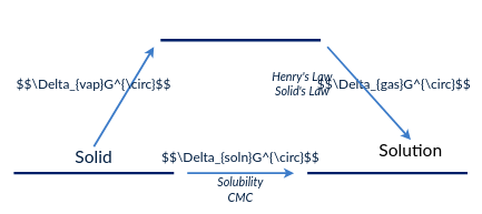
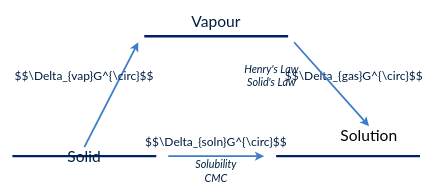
+ <mxCell id="7" value="&lt;font data-font-src=&quot;https://fonts.googleapis.com/css?family=Lato&quot; style=&quot;font-size: 26px;&quot; color=&quot;#011e41&quot;&gt;Vapour&lt;/font&gt;" style="text;html=1;align=center;verticalAlign=middle;whiteSpace=wrap;rounded=0;fontFamily=Lato;fontSource=https%3A%2F%2Ffonts.googleapis.com%2Fcss%3Ffamily%3DLato;fontSize=26;" vertex="1" parent="1"><mxGeometry x="330" y="20" width="60" height="30" as="geometry" /></mxCell>
- <mxCell id="11" value="&lt;div style=&quot;font-size: 26px;&quot;&gt;Solid&lt;/div&gt;" style="text;html=1;align=center;verticalAlign=middle;whiteSpace=wrap;rounded=0;fontFamily=Lato;fontSource=https%3A%2F%2Ffonts.googleapis.com%2Fcss%3Ffamily%3DLato;fontSize=26;fontColor=#011E41;" vertex="1" parent="1"><mxGeometry x="110" y="220" width="60" height="30" as="geometry" /></mxCell>
+ <mxCell id="11" value="&lt;div style=&quot;font-size: 26px;&quot;&gt;Solid&lt;/div&gt;" style="text;html=1;align=center;verticalAlign=middle;whiteSpace=wrap;rounded=0;fontFamily=Lato;fontSource=https%3A%2F%2Ffonts.googleapis.com%2Fcss%3Ffamily%3DLato;fontSize=26;fontColor=#011E41;" vertex="1" parent="1"><mxGeometry x="110" y="245" width="60" height="30" as="geometry" /></mxCell>
